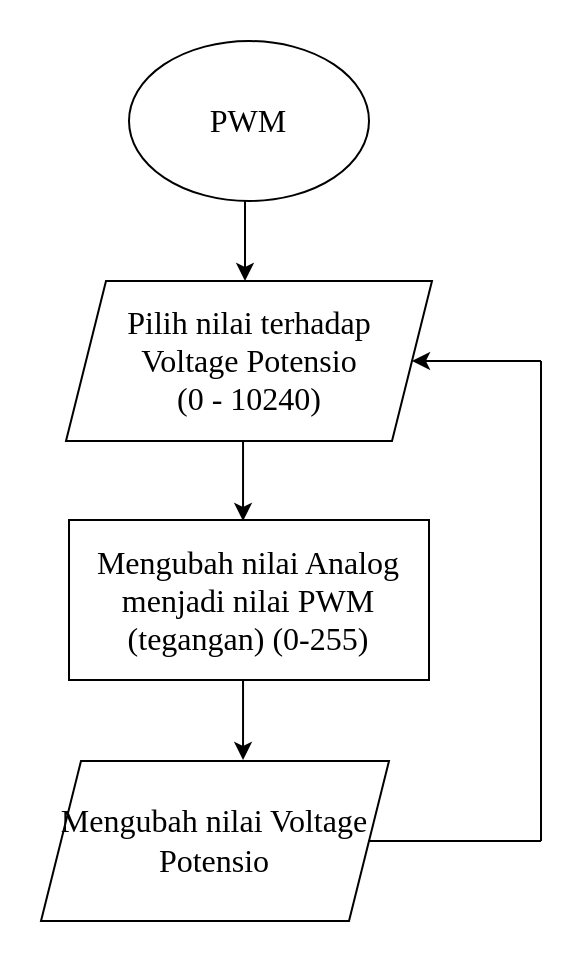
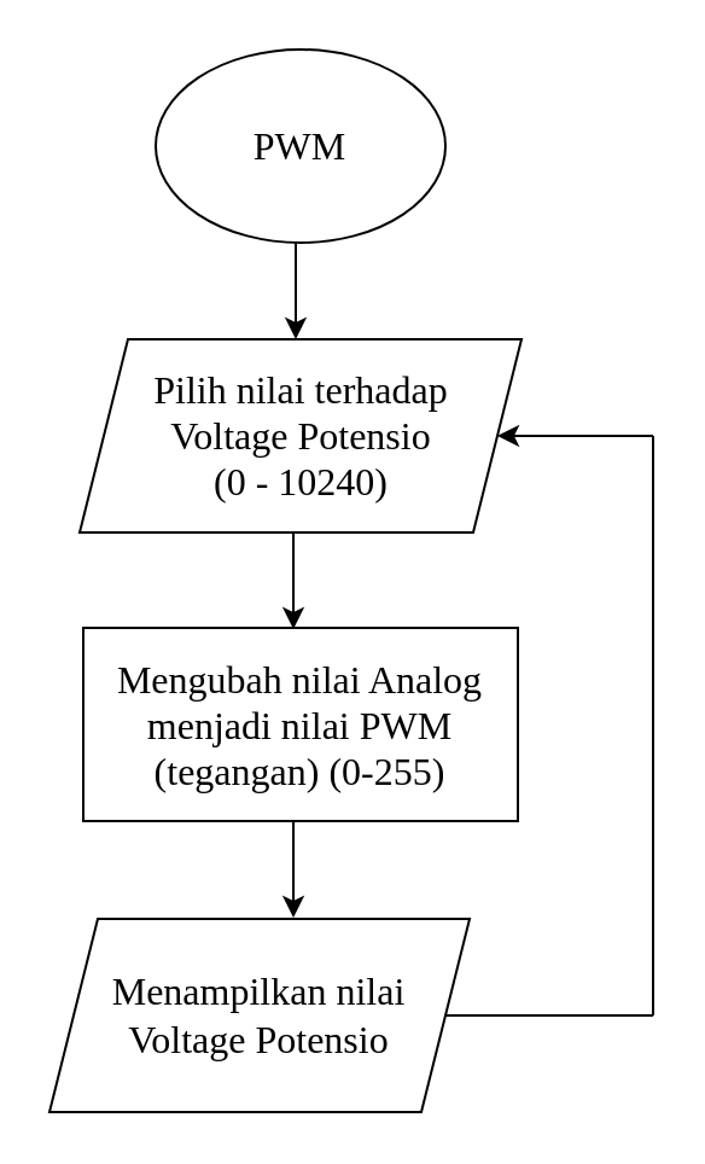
- <mxCell id="8" value="&lt;font size=&quot;3&quot; face=&quot;Comic Sans MS&quot;&gt;Mengubah nilai Voltage Potensio&lt;/font&gt;" style="shape=parallelogram;perimeter=parallelogramPerimeter;whiteSpace=wrap;html=1;fixedSize=1;" vertex="1" parent="1"><mxGeometry x="20" y="380" width="174" height="80" as="geometry" /></mxCell>
+ <mxCell id="8" value="&lt;font size=&quot;3&quot; face=&quot;Comic Sans MS&quot;&gt;Menampilkan nilai Voltage Potensio&lt;/font&gt;" style="shape=parallelogram;perimeter=parallelogramPerimeter;whiteSpace=wrap;html=1;fixedSize=1;" vertex="1" parent="1"><mxGeometry x="20" y="380" width="174" height="80" as="geometry" /></mxCell>
